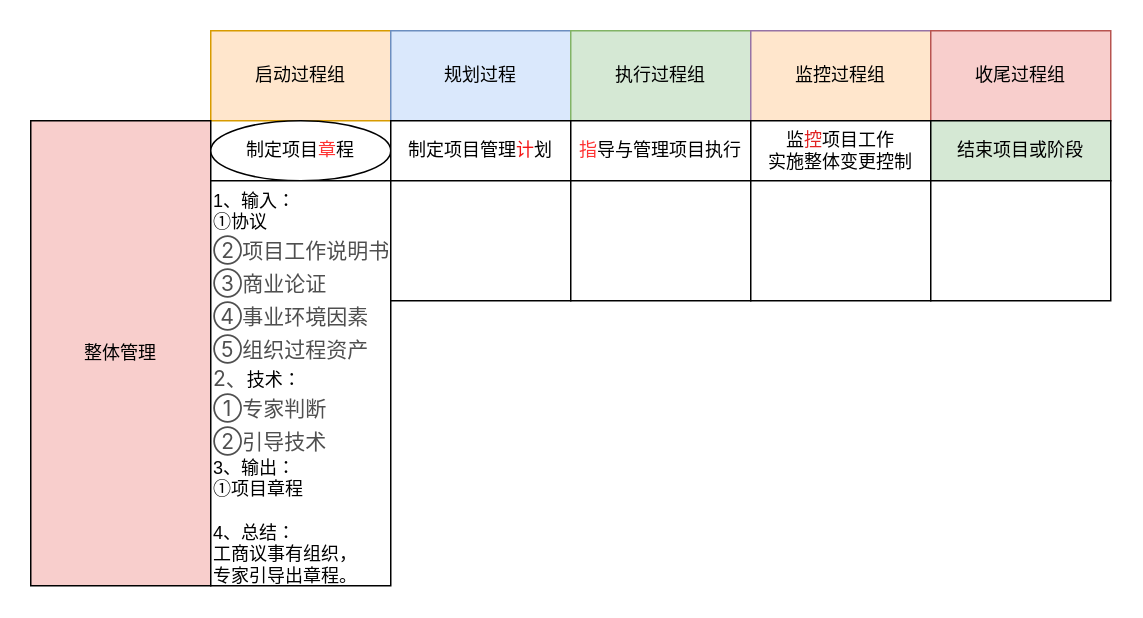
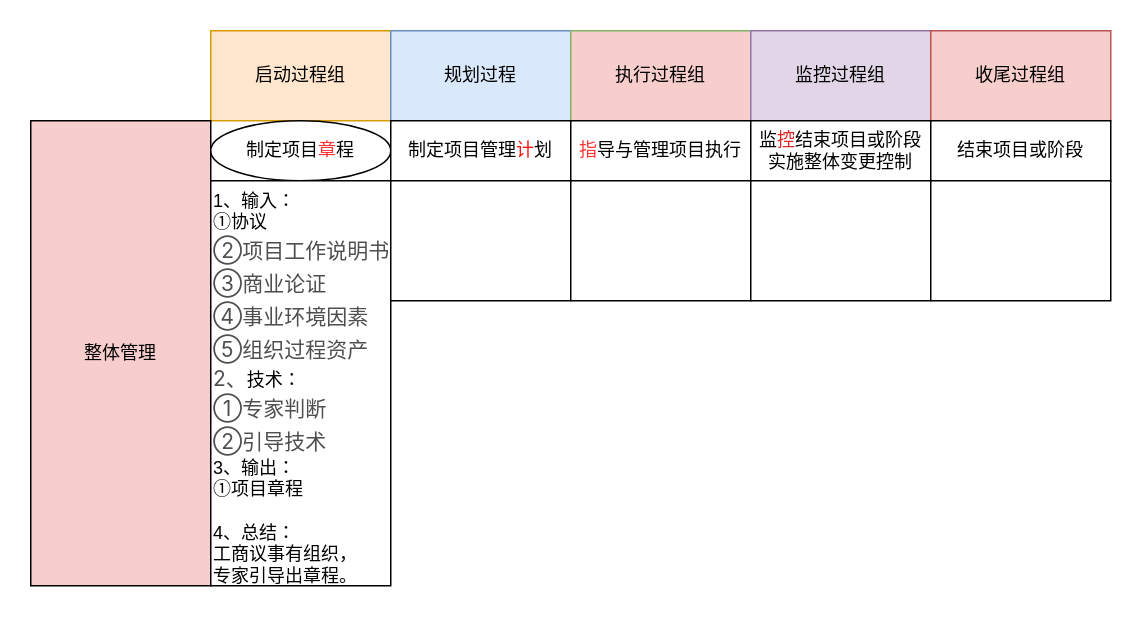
- <mxCell id="4" value="执行过程组" style="rounded=0;whiteSpace=wrap;html=1;fillColor=#d5e8d4;strokeColor=#82b366;" vertex="1" parent="1"><mxGeometry x="380" y="20" width="120" height="60" as="geometry" /></mxCell>
+ <mxCell id="4" value="执行过程组" style="rounded=0;whiteSpace=wrap;html=1;fillColor=#f8cecc;strokeColor=#82b366;" vertex="1" parent="1"><mxGeometry x="380" y="20" width="120" height="60" as="geometry" /></mxCell>
- <mxCell id="5" value="监控过程组" style="rounded=0;whiteSpace=wrap;html=1;fillColor=#ffe6cc;strokeColor=#9673a6;" vertex="1" parent="1"><mxGeometry x="500" y="20" width="120" height="60" as="geometry" /></mxCell>
+ <mxCell id="5" value="监控过程组" style="rounded=0;whiteSpace=wrap;html=1;fillColor=#e1d5e7;strokeColor=#9673a6;" vertex="1" parent="1"><mxGeometry x="500" y="20" width="120" height="60" as="geometry" /></mxCell>
- <mxCell id="11" value="监&lt;font color=&quot;#e02424&quot;&gt;控&lt;/font&gt;项目工作&lt;br&gt;实施整体变更控制" style="rounded=0;whiteSpace=wrap;html=1;" vertex="1" parent="1"><mxGeometry x="500" y="80" width="120" height="40" as="geometry" /></mxCell>
+ <mxCell id="11" value="监&lt;font color=&quot;#e02424&quot;&gt;控&lt;/font&gt;结束项目或阶段&lt;br&gt;实施整体变更控制" style="rounded=0;whiteSpace=wrap;html=1;" vertex="1" parent="1"><mxGeometry x="500" y="80" width="120" height="40" as="geometry" /></mxCell>
- <mxCell id="12" value="结束项目或阶段" style="rounded=0;whiteSpace=wrap;html=1;fillColor=#d5e8d4;" vertex="1" parent="1"><mxGeometry x="620" y="80" width="120" height="40" as="geometry" /></mxCell>
+ <mxCell id="12" value="结束项目或阶段" style="rounded=0;whiteSpace=wrap;html=1;" vertex="1" parent="1"><mxGeometry x="620" y="80" width="120" height="40" as="geometry" /></mxCell>
